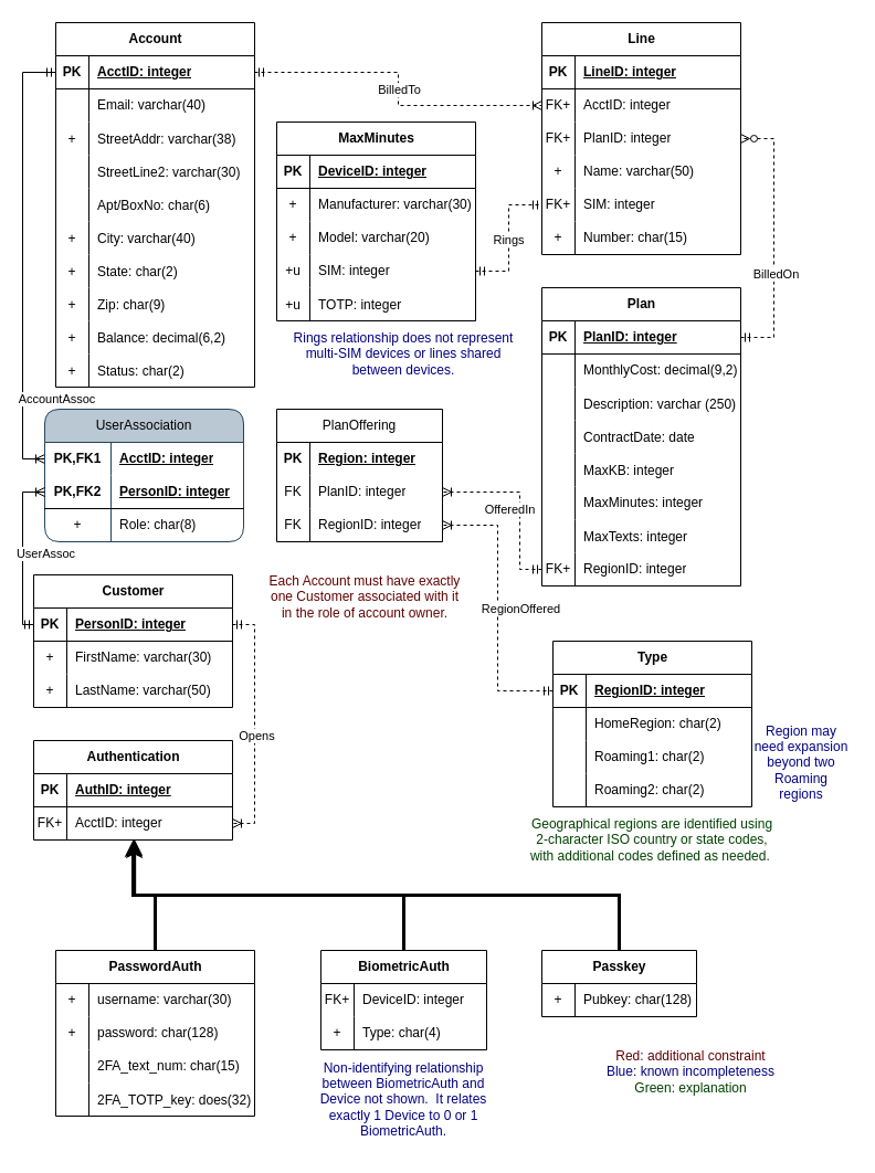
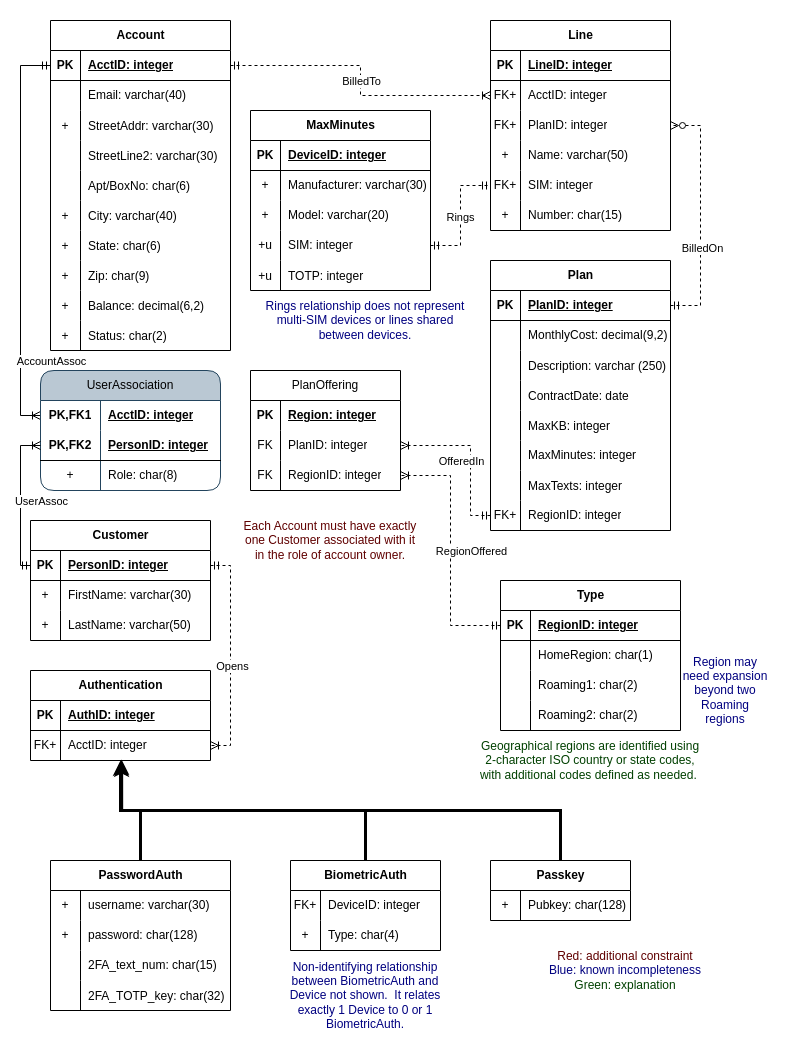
- <mxCell id="11" value="StreetAddr: varchar(38)" style="shape=partialRectangle;connectable=0;fillColor=none;top=0;left=0;bottom=0;right=0;align=left;spacingLeft=6;overflow=hidden;" parent="9" vertex="1"><mxGeometry x="30" width="150" height="30" as="geometry"><mxRectangle width="150" height="30" as="alternateBounds" /></mxGeometry></mxCell>
+ <mxCell id="11" value="StreetAddr: varchar(30)" style="shape=partialRectangle;connectable=0;fillColor=none;top=0;left=0;bottom=0;right=0;align=left;spacingLeft=6;overflow=hidden;" parent="9" vertex="1"><mxGeometry x="30" width="150" height="30" as="geometry"><mxRectangle width="150" height="30" as="alternateBounds" /></mxGeometry></mxCell>
- <mxCell id="23" value="State: char(2)" style="shape=partialRectangle;connectable=0;fillColor=none;top=0;left=0;bottom=0;right=0;align=left;spacingLeft=6;overflow=hidden;" parent="21" vertex="1"><mxGeometry x="30" width="150" height="30" as="geometry"><mxRectangle width="150" height="30" as="alternateBounds" /></mxGeometry></mxCell>
+ <mxCell id="23" value="State: char(6)" style="shape=partialRectangle;connectable=0;fillColor=none;top=0;left=0;bottom=0;right=0;align=left;spacingLeft=6;overflow=hidden;" parent="21" vertex="1"><mxGeometry x="30" width="150" height="30" as="geometry"><mxRectangle width="150" height="30" as="alternateBounds" /></mxGeometry></mxCell>
- <mxCell id="83" value="HomeRegion: char(2)" style="shape=partialRectangle;connectable=0;fillColor=none;top=0;left=0;bottom=0;right=0;align=left;spacingLeft=6;overflow=hidden;whiteSpace=wrap;html=1;" parent="81" vertex="1"><mxGeometry x="30" width="150" height="30" as="geometry"><mxRectangle width="150" height="30" as="alternateBounds" /></mxGeometry></mxCell>
+ <mxCell id="83" value="HomeRegion: char(1)" style="shape=partialRectangle;connectable=0;fillColor=none;top=0;left=0;bottom=0;right=0;align=left;spacingLeft=6;overflow=hidden;whiteSpace=wrap;html=1;" parent="81" vertex="1"><mxGeometry x="30" width="150" height="30" as="geometry"><mxRectangle width="150" height="30" as="alternateBounds" /></mxGeometry></mxCell>
- <mxCell id="109" value="2FA_TOTP_key: does(32)" style="shape=partialRectangle;connectable=0;fillColor=none;top=0;left=0;bottom=0;right=0;align=left;spacingLeft=6;overflow=hidden;" parent="107" vertex="1"><mxGeometry x="30" width="150" height="30" as="geometry"><mxRectangle width="150" height="30" as="alternateBounds" /></mxGeometry></mxCell>
+ <mxCell id="109" value="2FA_TOTP_key: char(32)" style="shape=partialRectangle;connectable=0;fillColor=none;top=0;left=0;bottom=0;right=0;align=left;spacingLeft=6;overflow=hidden;" parent="107" vertex="1"><mxGeometry x="30" width="150" height="30" as="geometry"><mxRectangle width="150" height="30" as="alternateBounds" /></mxGeometry></mxCell>
